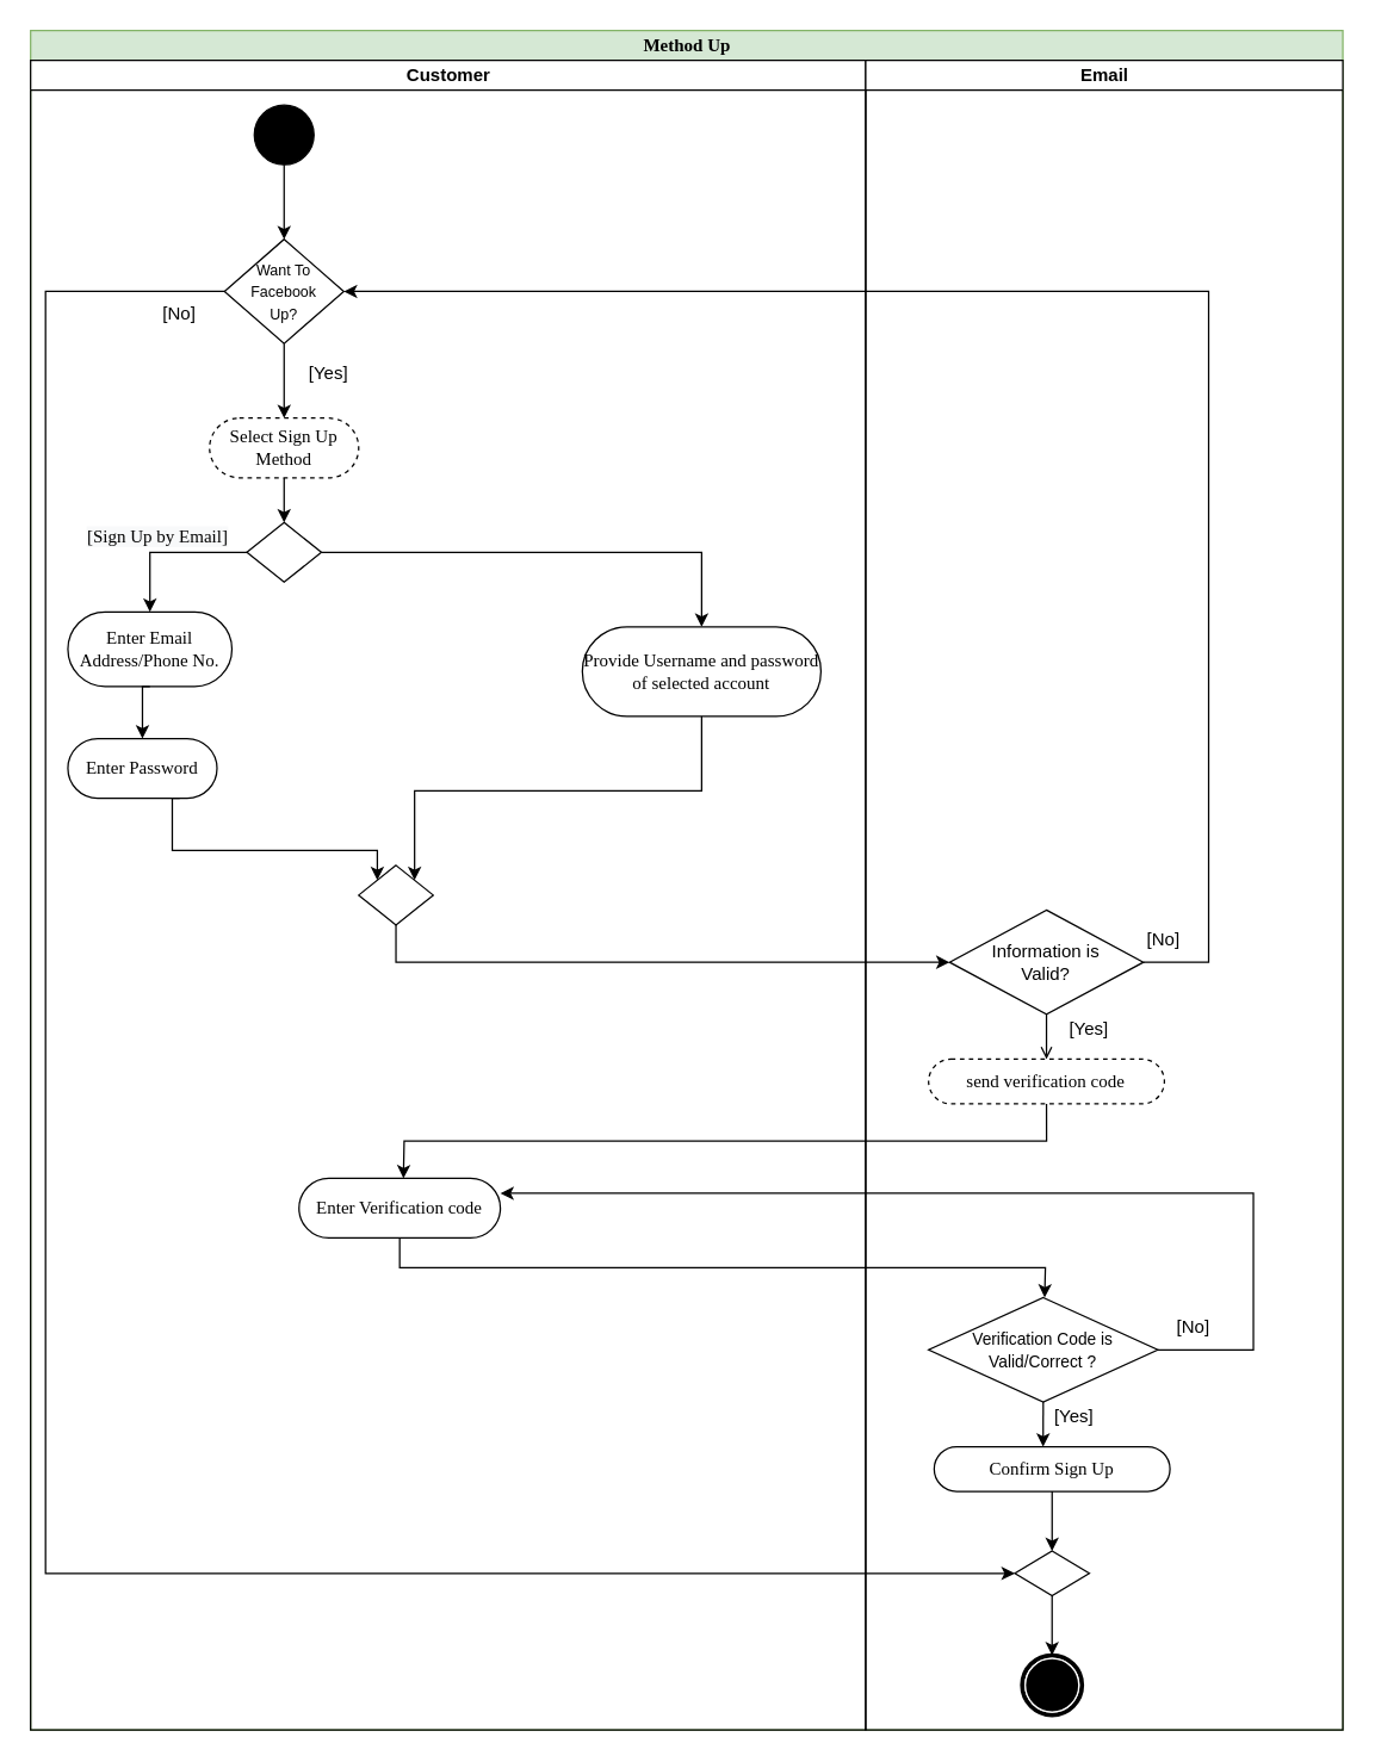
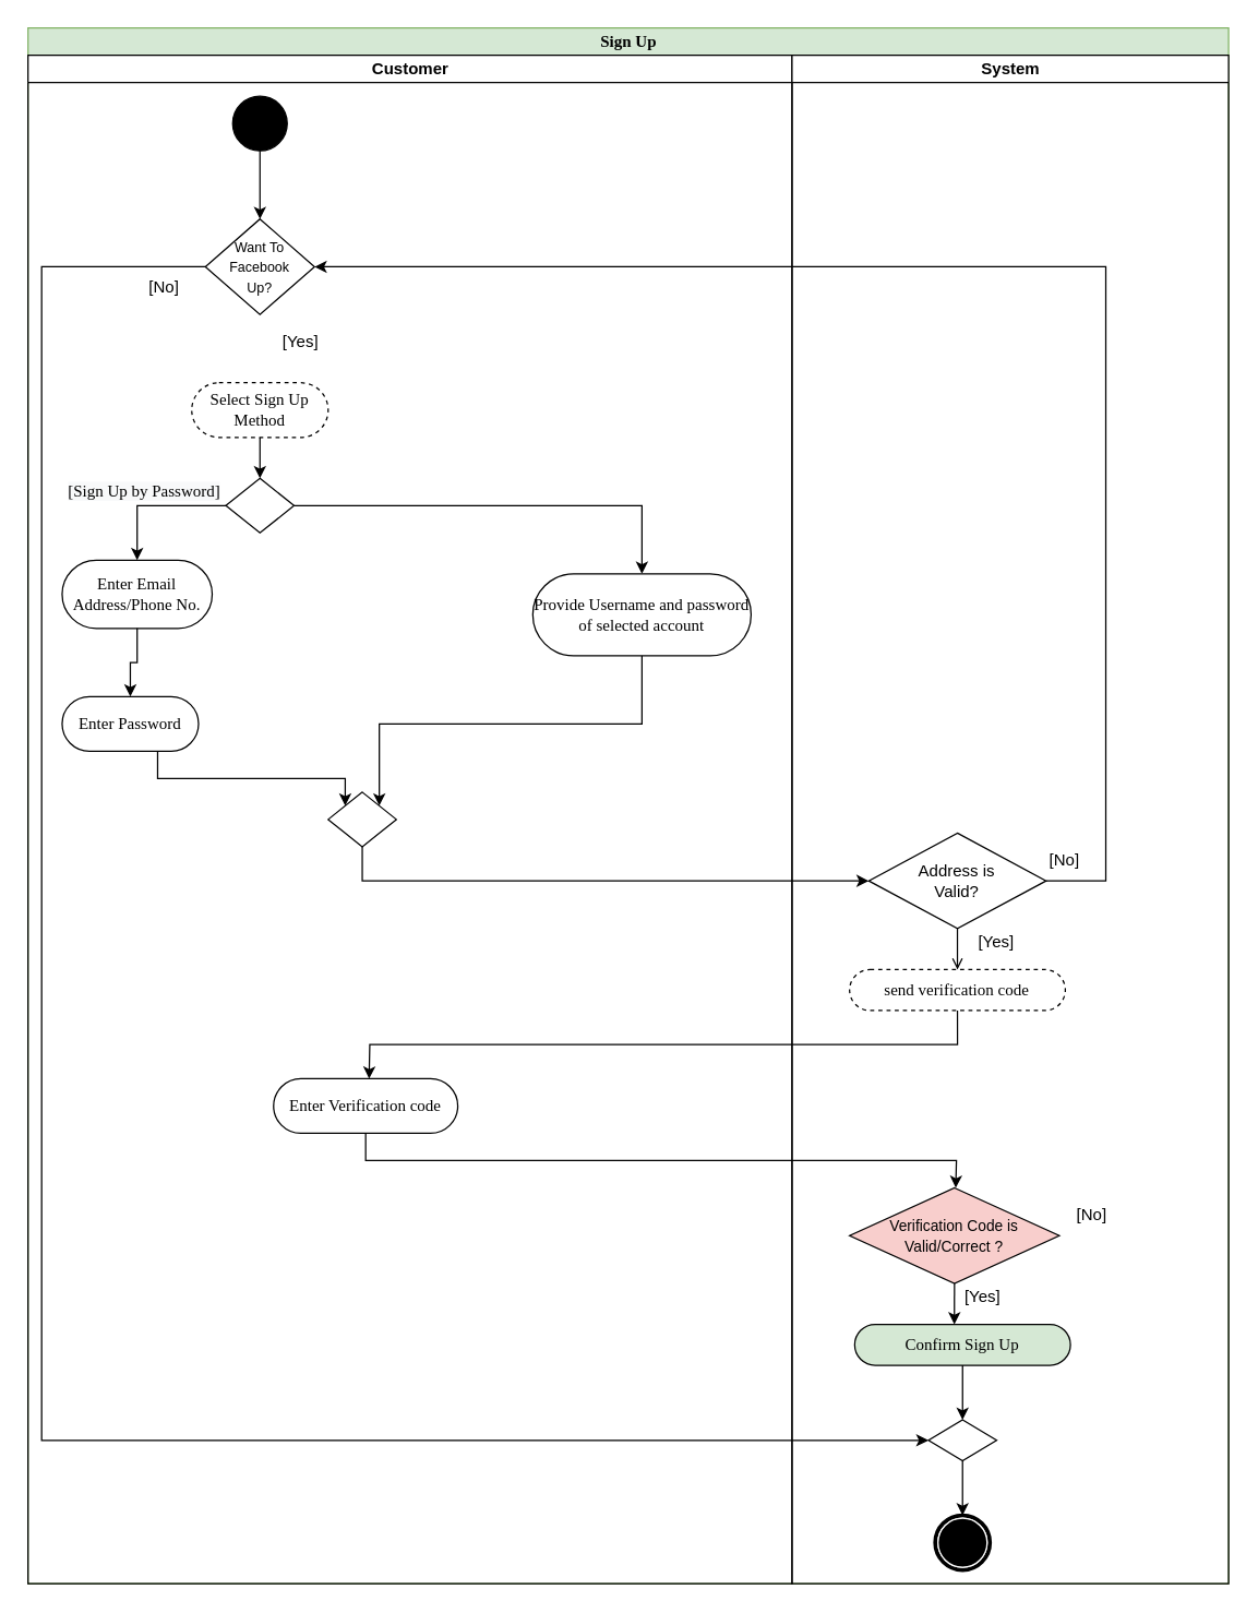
- <mxCell id="2" value="Method Up" style="swimlane;html=1;childLayout=stackLayout;startSize=20;rounded=0;shadow=0;comic=0;labelBackgroundColor=none;strokeWidth=1;fontFamily=Verdana;fontSize=12;align=center;fillColor=#d5e8d4;strokeColor=#82b366;" parent="1" vertex="1"><mxGeometry x="20" y="20" width="880" height="1140" as="geometry" /></mxCell>
+ <mxCell id="2" value="Sign Up" style="swimlane;html=1;childLayout=stackLayout;startSize=20;rounded=0;shadow=0;comic=0;labelBackgroundColor=none;strokeWidth=1;fontFamily=Verdana;fontSize=12;align=center;fillColor=#d5e8d4;strokeColor=#82b366;" parent="1" vertex="1"><mxGeometry x="20" y="20" width="880" height="1140" as="geometry" /></mxCell>
- <mxCell id="25" value="Email" style="swimlane;html=1;startSize=20;" parent="2" vertex="1"><mxGeometry x="560" y="20" width="320" height="1120" as="geometry" /></mxCell>
+ <mxCell id="25" value="System" style="swimlane;html=1;startSize=20;" parent="2" vertex="1"><mxGeometry x="560" y="20" width="320" height="1120" as="geometry" /></mxCell>
- <mxCell id="5" style="edgeStyle=orthogonalEdgeStyle;rounded=0;orthogonalLoop=1;jettySize=auto;html=1;exitX=0.5;exitY=1;exitDx=0;exitDy=0;entryX=0.5;entryY=0;entryDx=0;entryDy=0;" edge="1" parent="3" source="6" target="8"><mxGeometry relative="1" as="geometry" /></mxCell>
- <mxCell id="15" value="&lt;br&gt;&lt;br&gt;&lt;span style=&quot;color: rgb(0 , 0 , 0) ; font-size: 12px ; font-style: normal ; font-weight: 400 ; letter-spacing: normal ; text-align: center ; text-indent: 0px ; text-transform: none ; word-spacing: 0px ; background-color: rgb(248 , 249 , 250) ; font-family: &amp;#34;verdana&amp;#34;&quot;&gt;[Sign Up by Email&lt;/span&gt;&lt;span style=&quot;color: rgb(0 , 0 , 0) ; font-size: 12px ; font-style: normal ; font-weight: 400 ; letter-spacing: normal ; text-align: center ; text-indent: 0px ; text-transform: none ; word-spacing: 0px ; background-color: rgb(248 , 249 , 250) ; font-family: &amp;#34;verdana&amp;#34;&quot;&gt;]&lt;/span&gt;" style="text;html=1;align=center;verticalAlign=middle;resizable=0;points=[];autosize=1;" vertex="1" parent="3"><mxGeometry x="20" y="280" width="130" height="50" as="geometry" /></mxCell>
+ <mxCell id="15" value="&lt;br&gt;&lt;br&gt;&lt;span style=&quot;color: rgb(0 , 0 , 0) ; font-size: 12px ; font-style: normal ; font-weight: 400 ; letter-spacing: normal ; text-align: center ; text-indent: 0px ; text-transform: none ; word-spacing: 0px ; background-color: rgb(248 , 249 , 250) ; font-family: &amp;#34;verdana&amp;#34;&quot;&gt;[Sign Up by Password&lt;/span&gt;&lt;span style=&quot;color: rgb(0 , 0 , 0) ; font-size: 12px ; font-style: normal ; font-weight: 400 ; letter-spacing: normal ; text-align: center ; text-indent: 0px ; text-transform: none ; word-spacing: 0px ; background-color: rgb(248 , 249 , 250) ; font-family: &amp;#34;verdana&amp;#34;&quot;&gt;]&lt;/span&gt;" style="text;html=1;align=center;verticalAlign=middle;resizable=0;points=[];autosize=1;" vertex="1" parent="3"><mxGeometry x="20" y="280" width="130" height="50" as="geometry" /></mxCell>
- <mxCell id="18" value="Enter Password" style="rounded=1;whiteSpace=wrap;html=1;shadow=0;comic=0;labelBackgroundColor=none;strokeWidth=1;fontFamily=Verdana;fontSize=12;align=center;arcSize=50;" vertex="1" parent="3"><mxGeometry x="25" y="455" width="100" height="40" as="geometry" /></mxCell>
+ <mxCell id="18" value="Enter Password" style="rounded=1;whiteSpace=wrap;html=1;shadow=0;comic=0;labelBackgroundColor=none;strokeWidth=1;fontFamily=Verdana;fontSize=12;align=center;arcSize=50;" vertex="1" parent="3"><mxGeometry x="25" y="470" width="100" height="40" as="geometry" /></mxCell>
- <mxCell id="27" value="&lt;font style=&quot;font-size: 12px&quot;&gt;Information is &lt;br&gt;Valid?&lt;/font&gt;" style="rhombus;whiteSpace=wrap;html=1;" vertex="1" parent="25"><mxGeometry x="56.25" y="570" width="130" height="70" as="geometry" /></mxCell>
+ <mxCell id="27" value="&lt;font style=&quot;font-size: 12px&quot;&gt;Address is &lt;br&gt;Valid?&lt;/font&gt;" style="rhombus;whiteSpace=wrap;html=1;" vertex="1" parent="25"><mxGeometry x="56.25" y="570" width="130" height="70" as="geometry" /></mxCell>
- <mxCell id="39" style="edgeStyle=orthogonalEdgeStyle;rounded=0;orthogonalLoop=1;jettySize=auto;html=1;exitX=1;exitY=0.5;exitDx=0;exitDy=0;entryX=1;entryY=0.25;entryDx=0;entryDy=0;" edge="1" parent="2" source="31" target="22"><mxGeometry relative="1" as="geometry"><Array as="points"><mxPoint x="820" y="885" /><mxPoint x="820" y="780" /></Array></mxGeometry></mxCell>
- <mxCell id="31" value="&lt;font style=&quot;font-size: 11px&quot;&gt;Verification Code is &lt;br&gt;Valid/Correct ?&lt;/font&gt;" style="rhombus;whiteSpace=wrap;html=1;" vertex="1" parent="25"><mxGeometry x="42.19" y="830" width="153.75" height="70" as="geometry" /></mxCell>
+ <mxCell id="31" value="&lt;font style=&quot;font-size: 11px&quot;&gt;Verification Code is &lt;br&gt;Valid/Correct ?&lt;/font&gt;" style="rhombus;whiteSpace=wrap;html=1;fillColor=#f8cecc;" vertex="1" parent="25"><mxGeometry x="42.19" y="830" width="153.75" height="70" as="geometry" /></mxCell>
- <mxCell id="33" value="Confirm Sign Up" style="rounded=1;whiteSpace=wrap;html=1;shadow=0;comic=0;labelBackgroundColor=none;strokeWidth=1;fontFamily=Verdana;fontSize=12;align=center;arcSize=50;" vertex="1" parent="25"><mxGeometry x="45.94" y="930" width="158.13" height="30" as="geometry" /></mxCell>
+ <mxCell id="33" value="Confirm Sign Up" style="rounded=1;whiteSpace=wrap;html=1;shadow=0;comic=0;labelBackgroundColor=none;strokeWidth=1;fontFamily=Verdana;fontSize=12;align=center;arcSize=50;fillColor=#d5e8d4;" vertex="1" parent="25"><mxGeometry x="45.94" y="930" width="158.13" height="30" as="geometry" /></mxCell>
